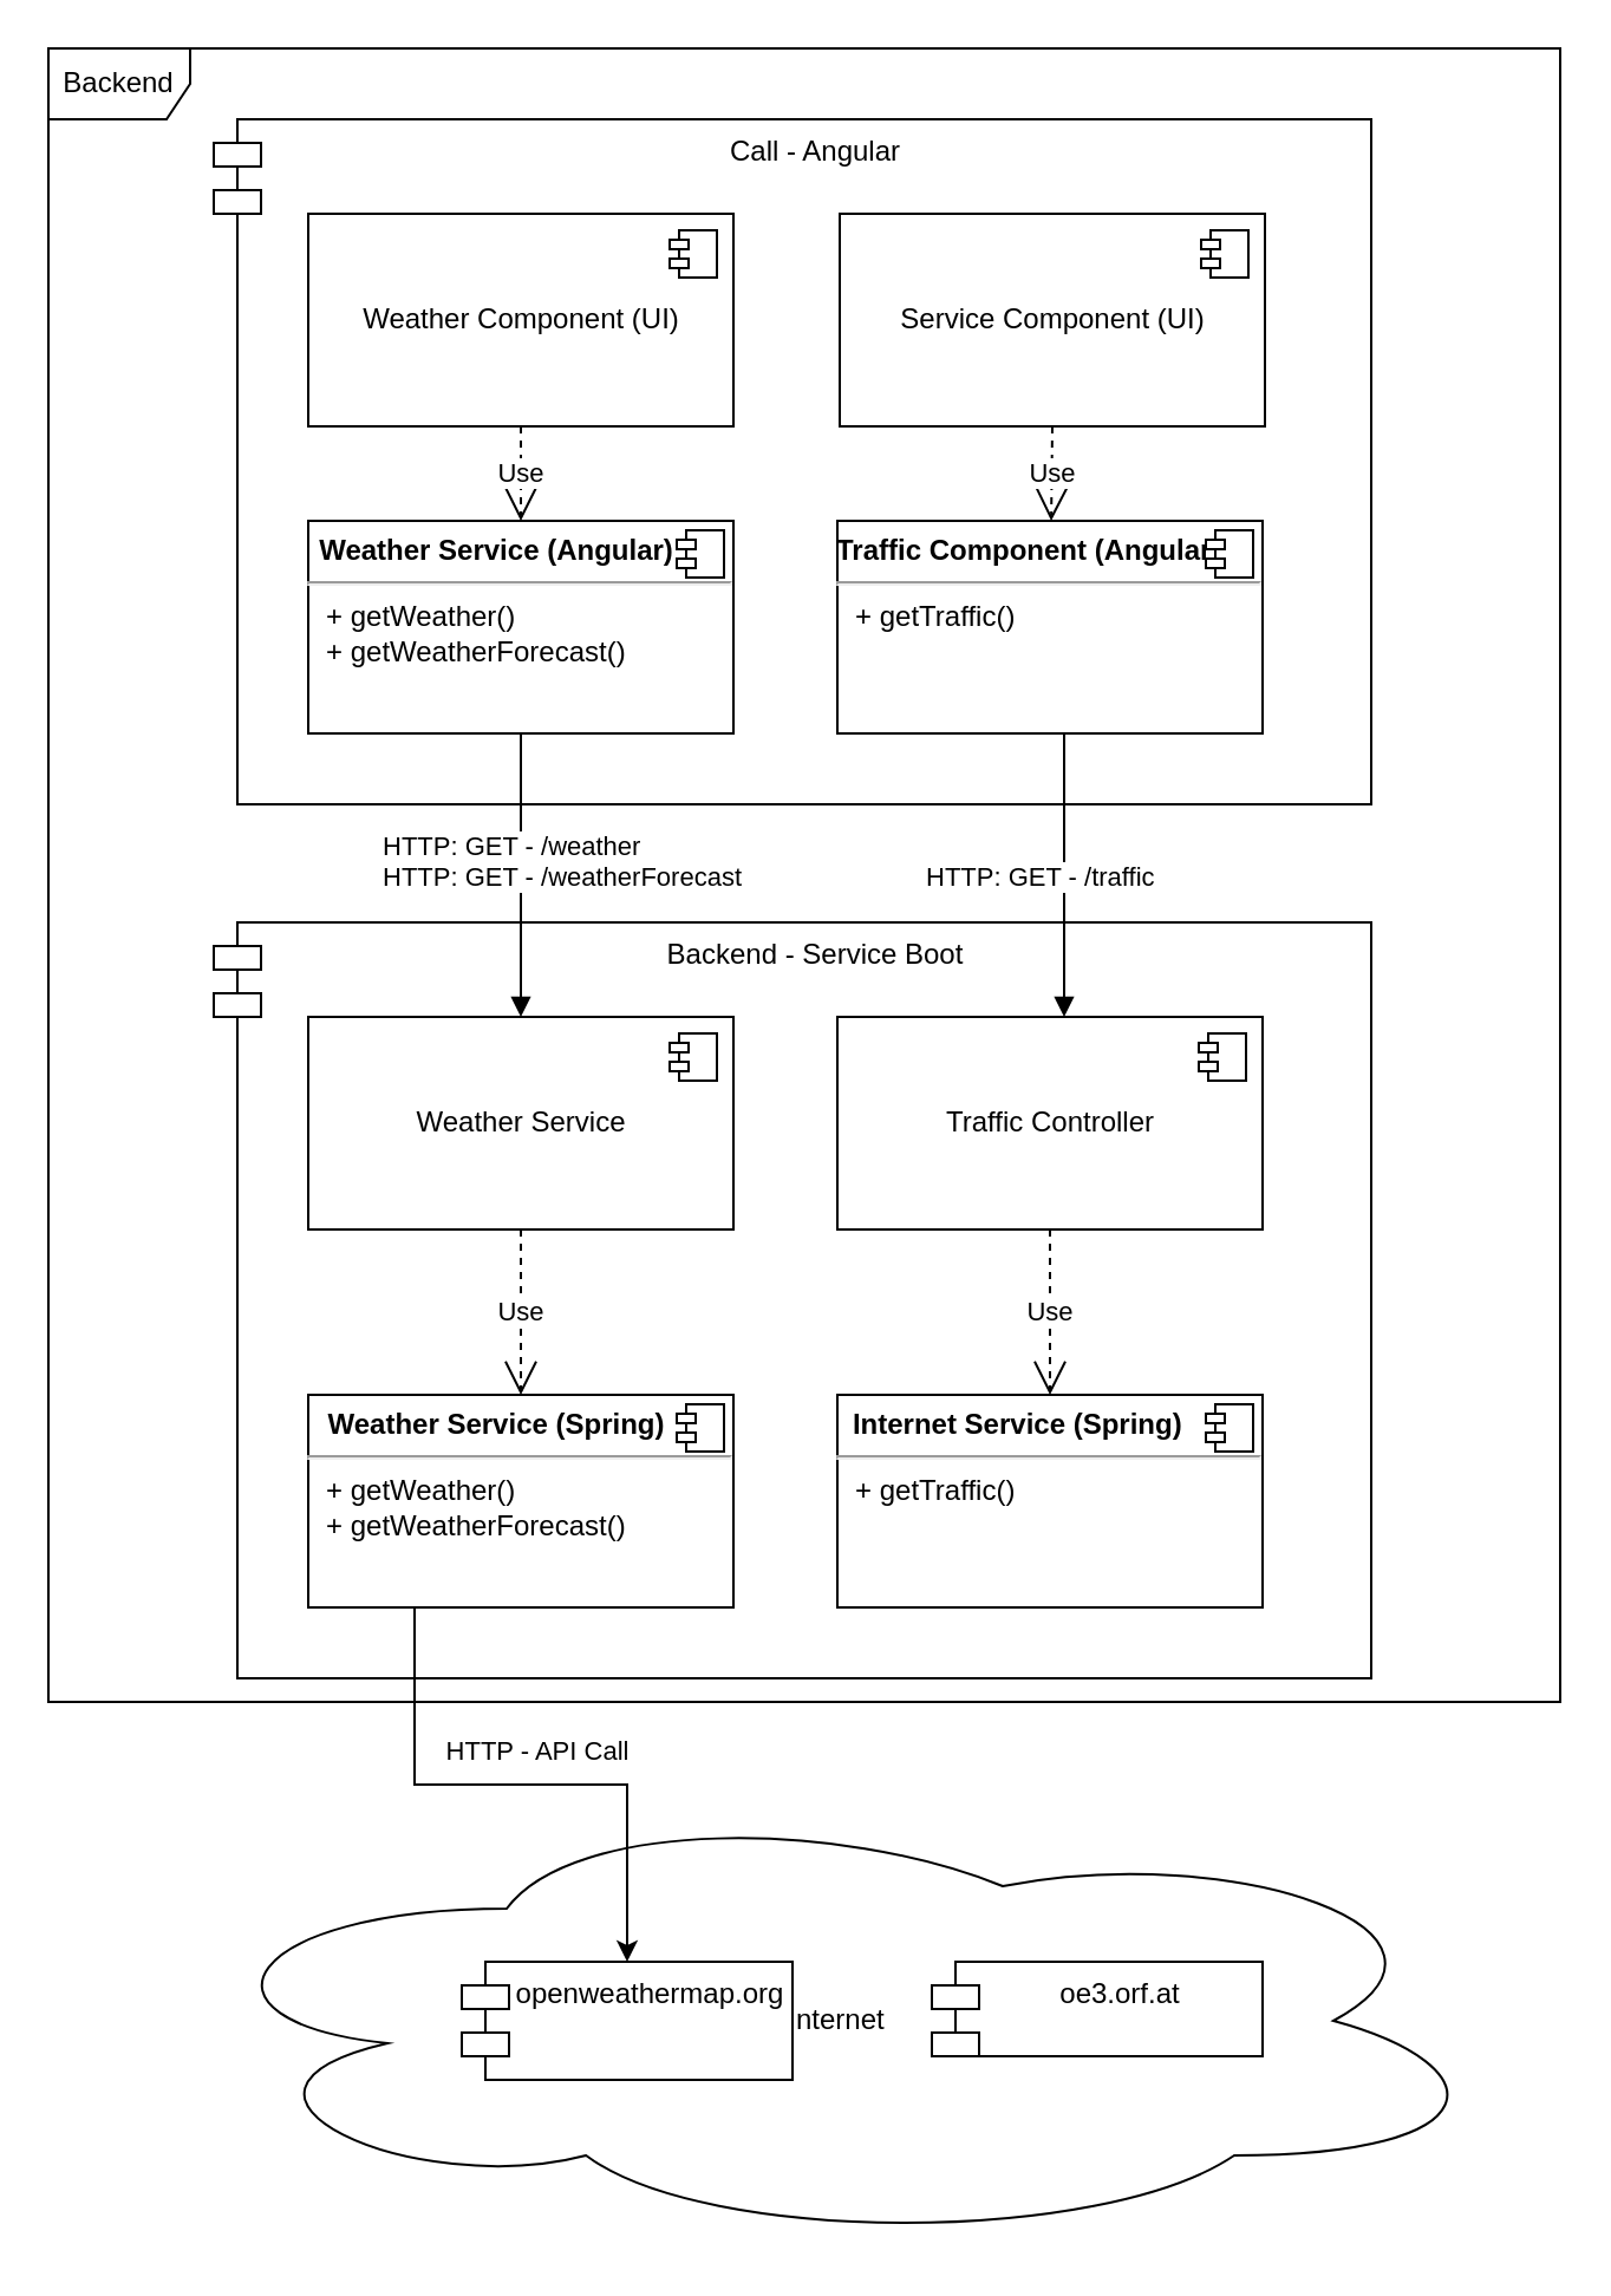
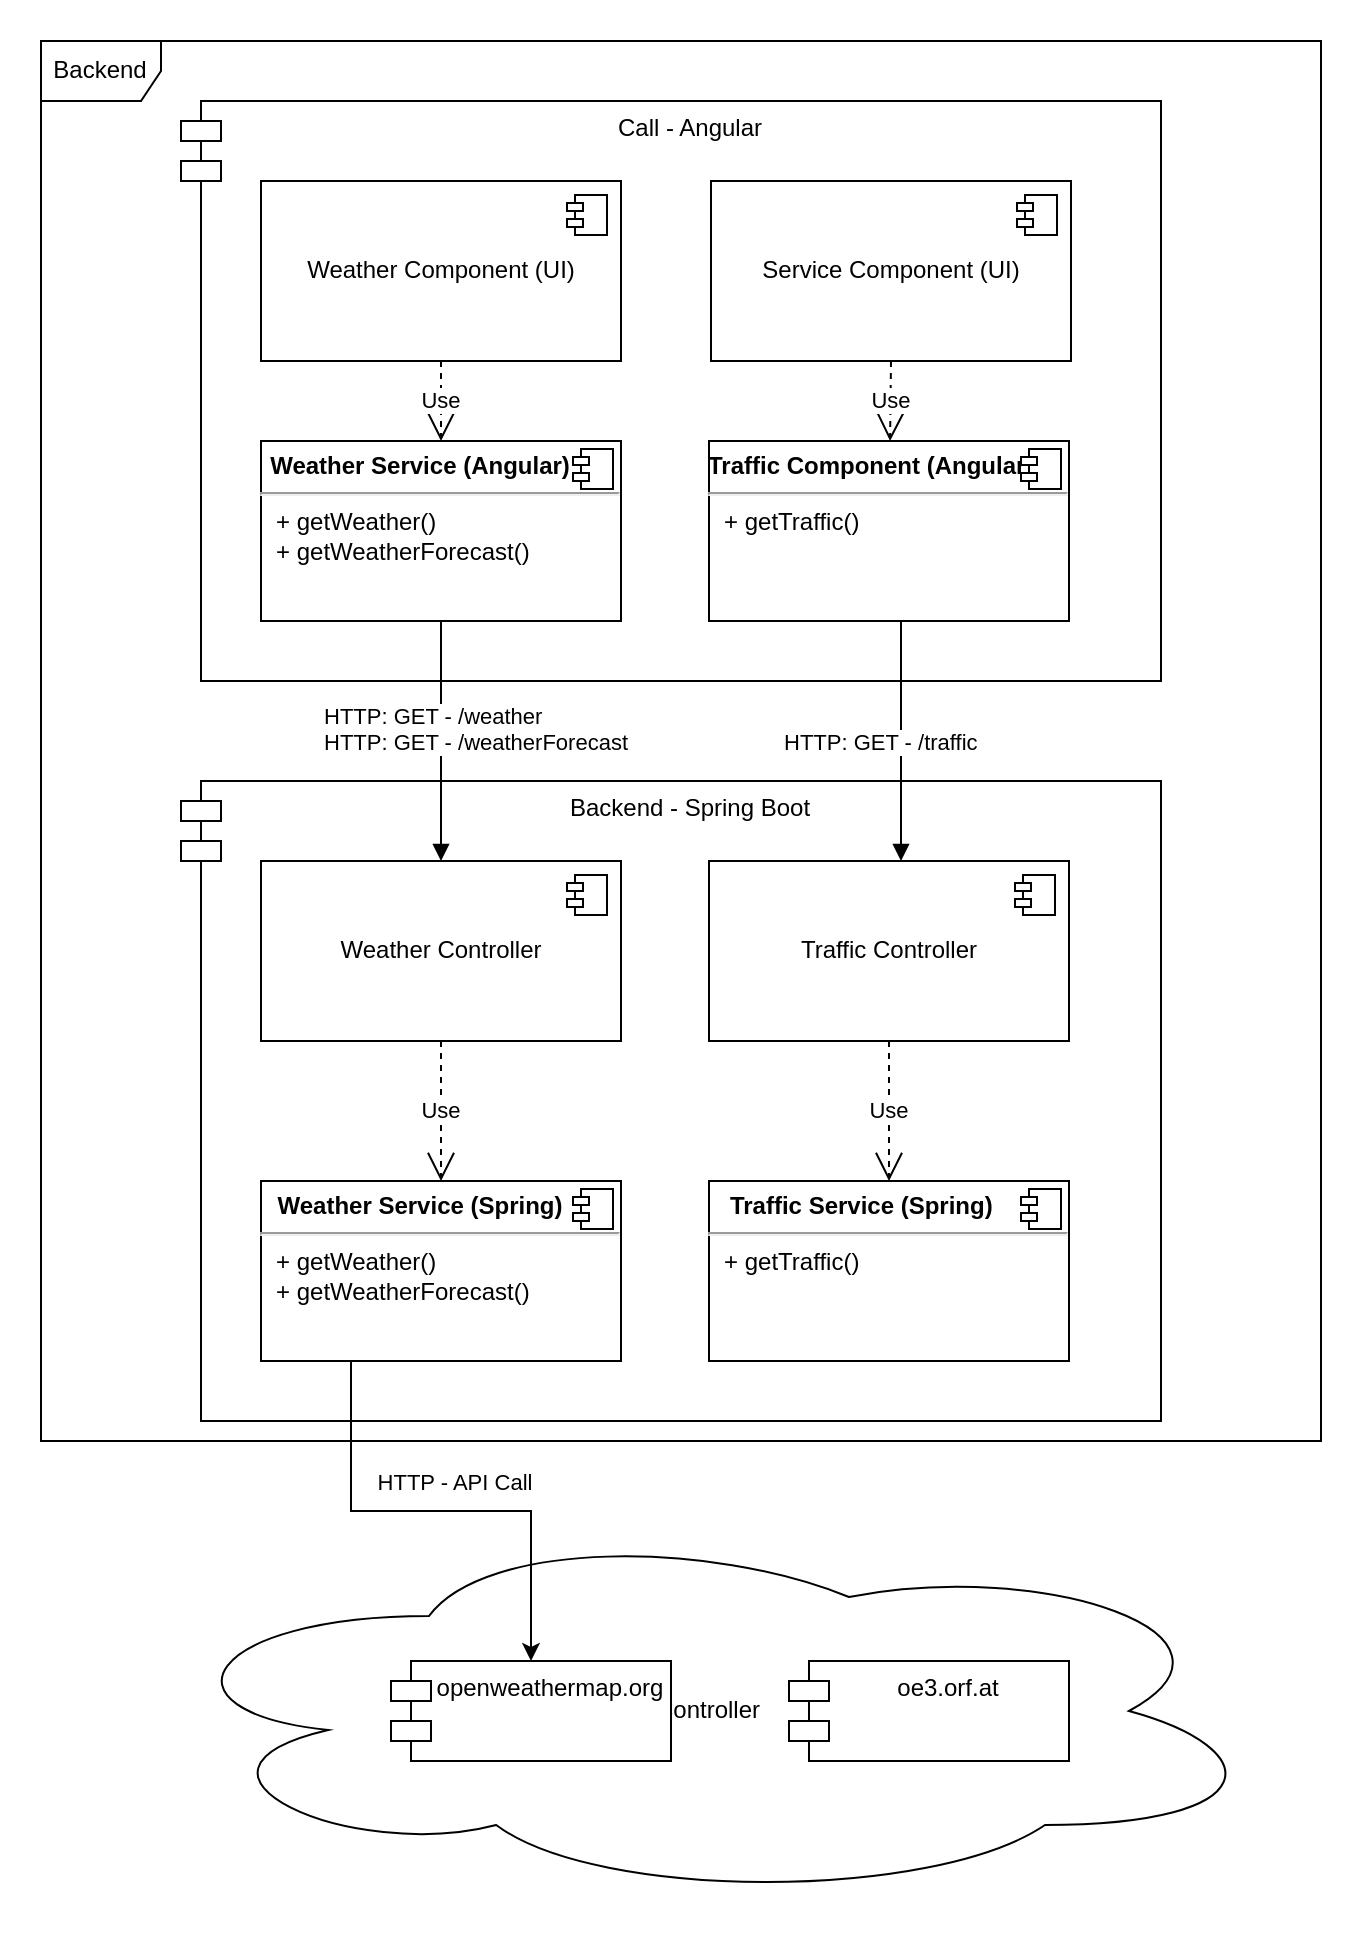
- <mxCell id="3" value="Backend - Service Boot" style="shape=module;align=left;spacingLeft=20;align=center;verticalAlign=top;" vertex="1" parent="1"><mxGeometry x="90" y="390" width="490" height="320" as="geometry" /></mxCell>
+ <mxCell id="3" value="Backend - Spring Boot" style="shape=module;align=left;spacingLeft=20;align=center;verticalAlign=top;" vertex="1" parent="1"><mxGeometry x="90" y="390" width="490" height="320" as="geometry" /></mxCell>
- <mxCell id="9" value="Weather Service" style="html=1;dropTarget=0;" vertex="1" parent="1"><mxGeometry x="130" y="430" width="180" height="90" as="geometry" /></mxCell>
+ <mxCell id="9" value="Weather Controller" style="html=1;dropTarget=0;" vertex="1" parent="1"><mxGeometry x="130" y="430" width="180" height="90" as="geometry" /></mxCell>
- <mxCell id="31" value="&lt;p style=&quot;margin: 0px ; margin-top: 6px ; text-align: center&quot;&gt;&lt;b&gt;Internet Service (Spring)&amp;nbsp;&amp;nbsp;&amp;nbsp;&amp;nbsp;&amp;nbsp;&amp;nbsp;&amp;nbsp;&amp;nbsp; &lt;br&gt;&lt;/b&gt;&lt;/p&gt;&lt;hr&gt;&lt;p style=&quot;margin: 0px ; margin-left: 8px&quot;&gt;+ getTraffic()&lt;/p&gt;" style="align=left;overflow=fill;html=1;dropTarget=0;" vertex="1" parent="1"><mxGeometry x="354" y="590" width="180" height="90" as="geometry" /></mxCell>
+ <mxCell id="31" value="&lt;p style=&quot;margin: 0px ; margin-top: 6px ; text-align: center&quot;&gt;&lt;b&gt;Traffic Service (Spring)&amp;nbsp;&amp;nbsp;&amp;nbsp;&amp;nbsp;&amp;nbsp;&amp;nbsp;&amp;nbsp;&amp;nbsp; &lt;br&gt;&lt;/b&gt;&lt;/p&gt;&lt;hr&gt;&lt;p style=&quot;margin: 0px ; margin-left: 8px&quot;&gt;+ getTraffic()&lt;/p&gt;" style="align=left;overflow=fill;html=1;dropTarget=0;" vertex="1" parent="1"><mxGeometry x="354" y="590" width="180" height="90" as="geometry" /></mxCell>
- <mxCell id="35" value="oe3.orf.at" style="shape=module;align=left;spacingLeft=20;align=center;verticalAlign=top;" vertex="1" parent="1"><mxGeometry x="394" y="830" width="140" height="40" as="geometry" /></mxCell>
+ <mxCell id="35" value="oe3.orf.at" style="shape=module;align=left;spacingLeft=20;align=center;verticalAlign=top;" vertex="1" parent="1"><mxGeometry x="394" y="830" width="140" height="50" as="geometry" /></mxCell>
- <mxCell id="33" value="Internet" style="ellipse;shape=cloud;whiteSpace=wrap;html=1;labelBackgroundColor=none;fillColor=none;" vertex="1" parent="1"><mxGeometry x="74" y="760" width="560" height="190" as="geometry" /></mxCell>
+ <mxCell id="33" value="Controller" style="ellipse;shape=cloud;whiteSpace=wrap;html=1;labelBackgroundColor=none;fillColor=none;" vertex="1" parent="1"><mxGeometry x="74" y="760" width="560" height="190" as="geometry" /></mxCell>
